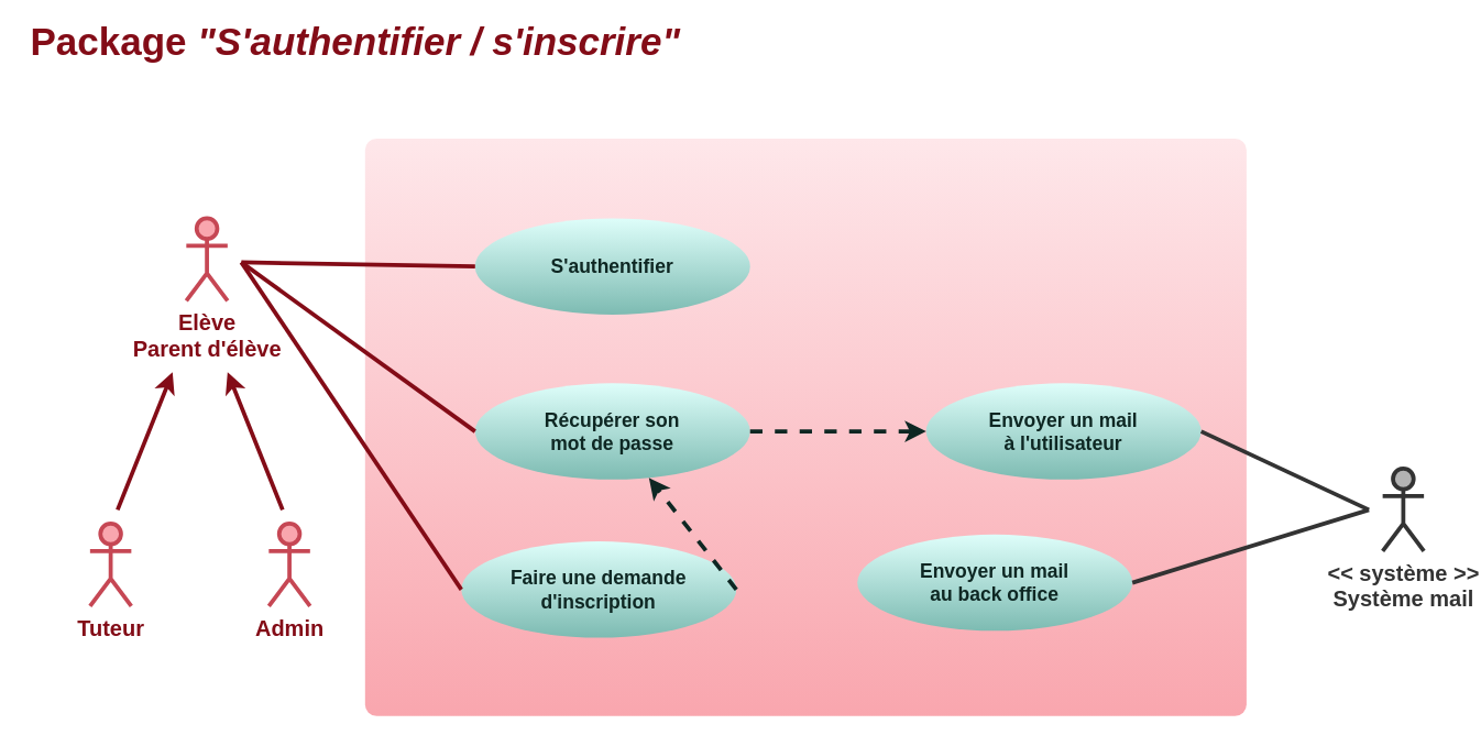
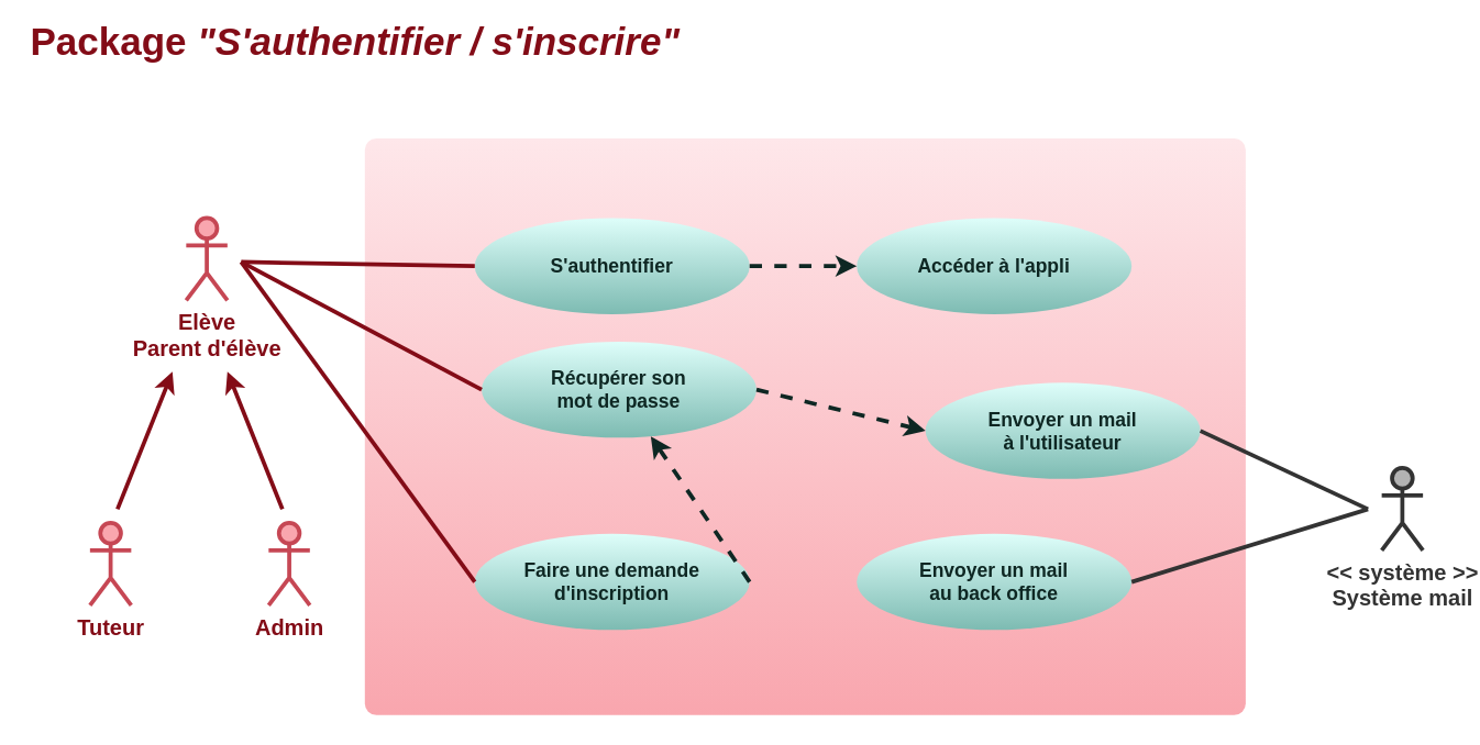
+ <mxCell id="18" value="" style="endArrow=classic;html=1;fontColor=#0e2723;strokeColor=#0E2723;strokeWidth=3;entryX=0;entryY=0.5;entryDx=0;entryDy=0;exitX=1;exitY=0.5;exitDx=0;exitDy=0;dashed=1;" edge="1" parent="1" source="7" target="17"><mxGeometry width="50" height="50" relative="1" as="geometry"><mxPoint x="510" y="323" as="sourcePoint" /><mxPoint x="633" y="323" as="targetPoint" /></mxGeometry></mxCell>
+ <mxCell id="17" value="&lt;font size=&quot;1&quot;&gt;&lt;b style=&quot;font-size: 14px&quot;&gt;Accéder à l'appli&lt;/b&gt;&lt;/font&gt;" style="ellipse;whiteSpace=wrap;html=1;rounded=1;strokeWidth=3;fontColor=#0e2723;strokeColor=none;fillColor=#defefa;gradientColor=#7dbbb2;" vertex="1" parent="1"><mxGeometry x="623" y="158" width="200" height="70" as="geometry" /></mxCell>
- <mxCell id="8" value="&lt;font style=&quot;font-size: 14px&quot;&gt;&lt;b&gt;Récupérer son &lt;br&gt;mot de passe&lt;br&gt;&lt;/b&gt;&lt;/font&gt;" style="ellipse;whiteSpace=wrap;html=1;rounded=1;strokeWidth=3;fontColor=#0e2723;strokeColor=none;fillColor=#defefa;gradientColor=#7dbbb2;" parent="1" vertex="1"><mxGeometry x="345" y="278" width="200" height="70" as="geometry" /></mxCell>
+ <mxCell id="8" value="&lt;font style=&quot;font-size: 14px&quot;&gt;&lt;b&gt;Récupérer son &lt;br&gt;mot de passe&lt;br&gt;&lt;/b&gt;&lt;/font&gt;" style="ellipse;whiteSpace=wrap;html=1;rounded=1;strokeWidth=3;fontColor=#0e2723;strokeColor=none;fillColor=#defefa;gradientColor=#7dbbb2;" parent="1" vertex="1"><mxGeometry x="350" y="248" width="200" height="70" as="geometry" /></mxCell>
- <mxCell id="9" value="&lt;font style=&quot;font-size: 14px&quot;&gt;&lt;b&gt;Faire une demande&lt;br&gt;d'inscription&lt;br&gt;&lt;/b&gt;&lt;/font&gt;" style="ellipse;whiteSpace=wrap;html=1;rounded=1;strokeWidth=3;fontColor=#0e2723;strokeColor=none;fillColor=#defefa;gradientColor=#7dbbb2;" parent="1" vertex="1"><mxGeometry x="335" y="393" width="200" height="70" as="geometry" /></mxCell>
+ <mxCell id="9" value="&lt;font style=&quot;font-size: 14px&quot;&gt;&lt;b&gt;Faire une demande&lt;br&gt;d'inscription&lt;br&gt;&lt;/b&gt;&lt;/font&gt;" style="ellipse;whiteSpace=wrap;html=1;rounded=1;strokeWidth=3;fontColor=#0e2723;strokeColor=none;fillColor=#defefa;gradientColor=#7dbbb2;" parent="1" vertex="1"><mxGeometry x="345" y="388" width="200" height="70" as="geometry" /></mxCell>
